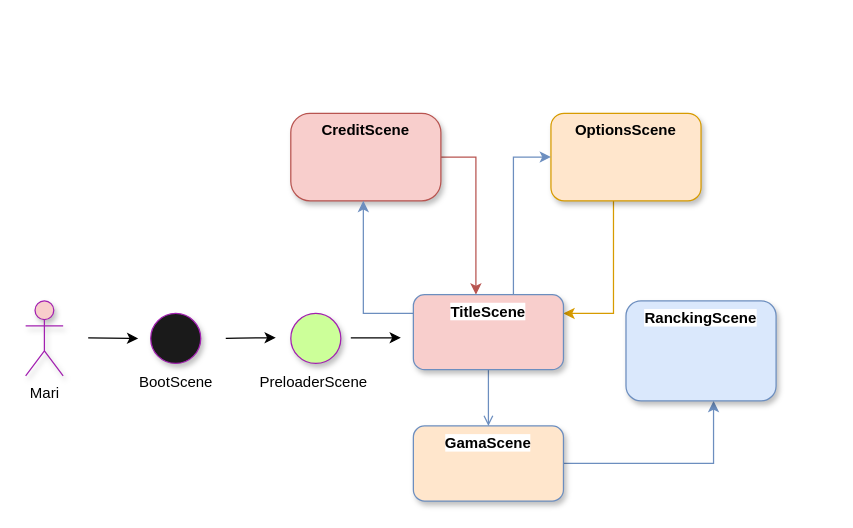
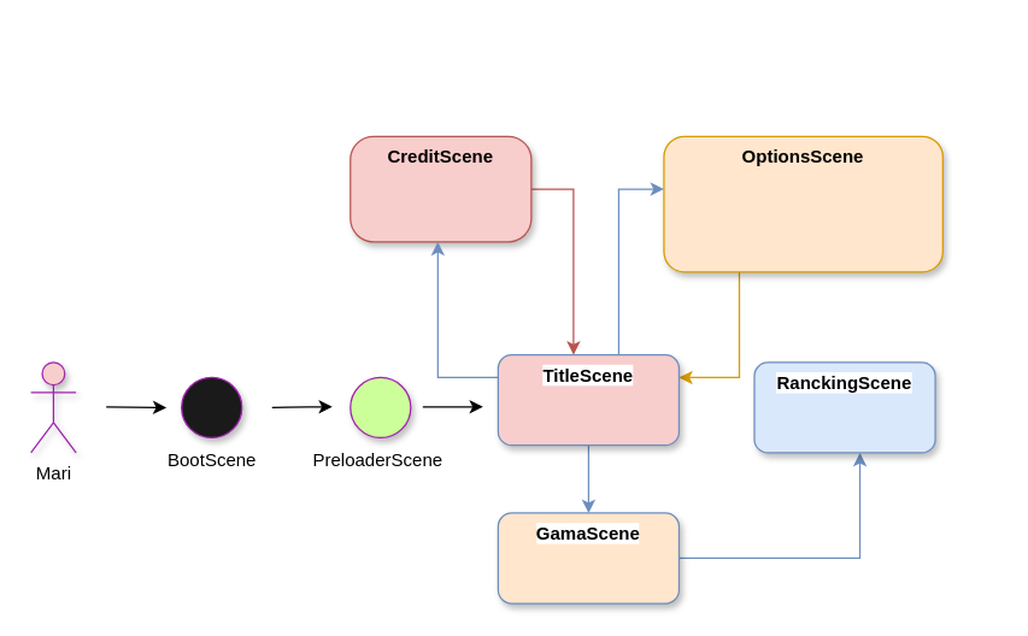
- <mxCell id="3" value="OptionsScene&lt;br&gt;" parent="1" style="rounded=1;whiteSpace=wrap;html=1;fillColor=#ffe6cc;strokeColor=#d79b00;gradientColor=none;fontFamily=Helvetica;labelPosition=center;verticalLabelPosition=middle;align=center;verticalAlign=top;glass=0;comic=0;shadow=1;fontStyle=1" vertex="1"><mxGeometry as="geometry" x="440" y="90" width="120" height="70" /></mxCell>
+ <mxCell id="3" value="OptionsScene&lt;br&gt;" parent="1" style="rounded=1;whiteSpace=wrap;html=1;fillColor=#ffe6cc;strokeColor=#d79b00;gradientColor=none;fontFamily=Helvetica;labelPosition=center;verticalLabelPosition=middle;align=center;verticalAlign=top;glass=0;comic=0;shadow=1;fontStyle=1" vertex="1"><mxGeometry x="440" y="90" as="geometry" width="185" height="90" /></mxCell>
- <mxCell id="19" value="RanckingScene" parent="1" style="rounded=1;whiteSpace=wrap;html=1;shadow=1;glass=0;comic=0;strokeColor=#6C8EBF;fillColor=#dae8fc;align=center;labelBackgroundColor=#ffffff;verticalAlign=top;fontStyle=1" vertex="1"><mxGeometry x="500" y="240" as="geometry" width="120" height="80" /></mxCell>
+ <mxCell id="19" value="RanckingScene" parent="1" style="rounded=1;whiteSpace=wrap;html=1;shadow=1;glass=0;comic=0;strokeColor=#6C8EBF;fillColor=#dae8fc;align=center;labelBackgroundColor=#ffffff;verticalAlign=top;fontStyle=1" vertex="1"><mxGeometry as="geometry" x="500" y="240" width="120" height="60" /></mxCell>
- <mxCell id="15" value="" parent="1" source="16" edge="1" target="18" style="edgeStyle=elbowEdgeStyle;rounded=0;orthogonalLoop=1;jettySize=auto;html=1;fontFamily=Helvetica;fillColor=#dae8fc;strokeColor=#6c8ebf;endArrow=open;"><mxGeometry as="geometry" relative="1" /></mxCell>
+ <mxCell id="15" value="" parent="1" source="16" edge="1" target="18" style="edgeStyle=elbowEdgeStyle;rounded=0;orthogonalLoop=1;jettySize=auto;html=1;fontFamily=Helvetica;fillColor=#dae8fc;strokeColor=#6c8ebf;"><mxGeometry as="geometry" relative="1" /></mxCell>
